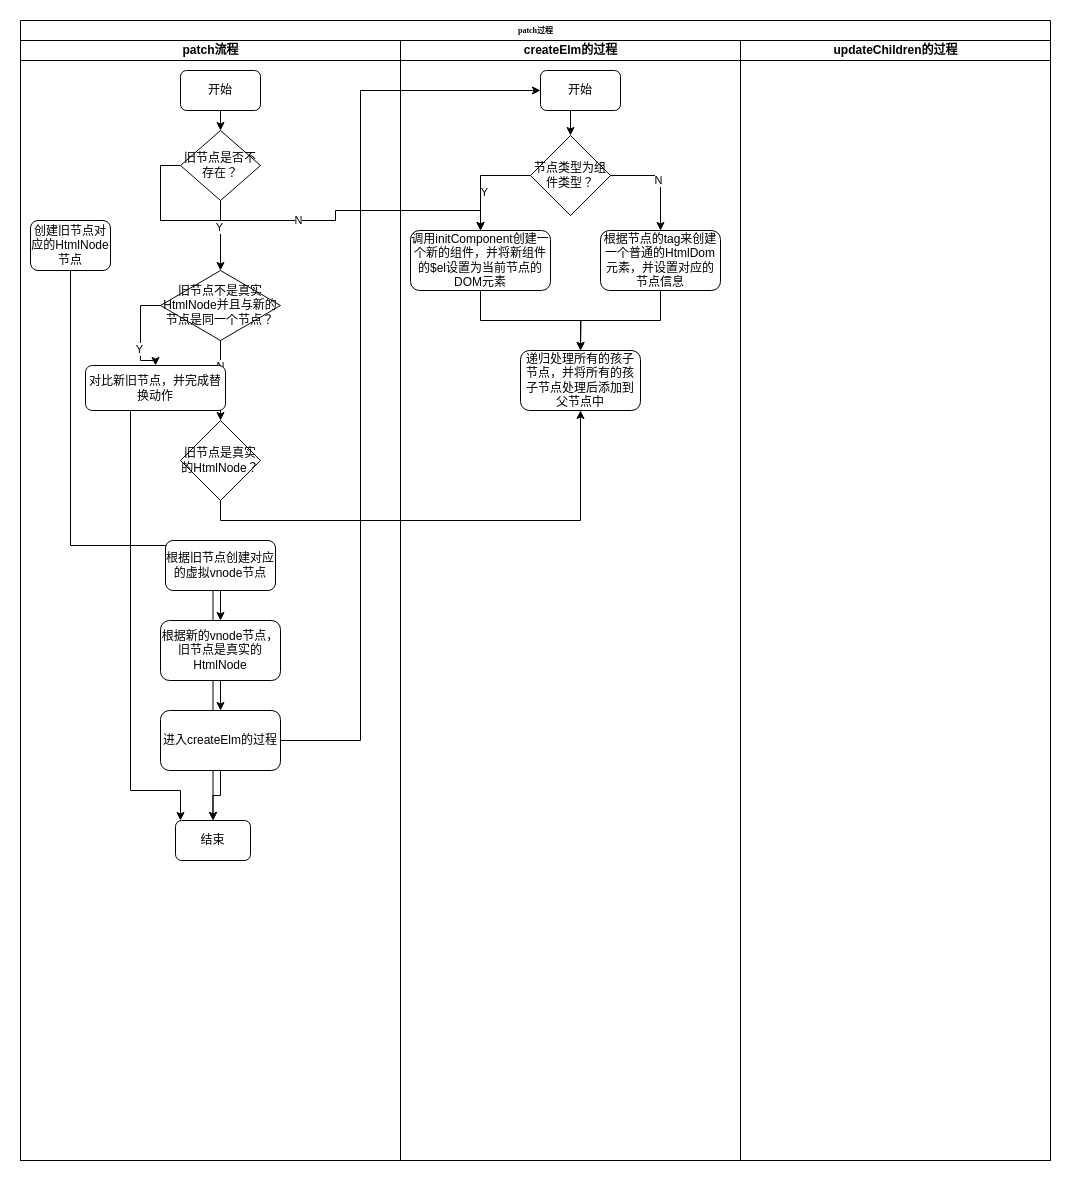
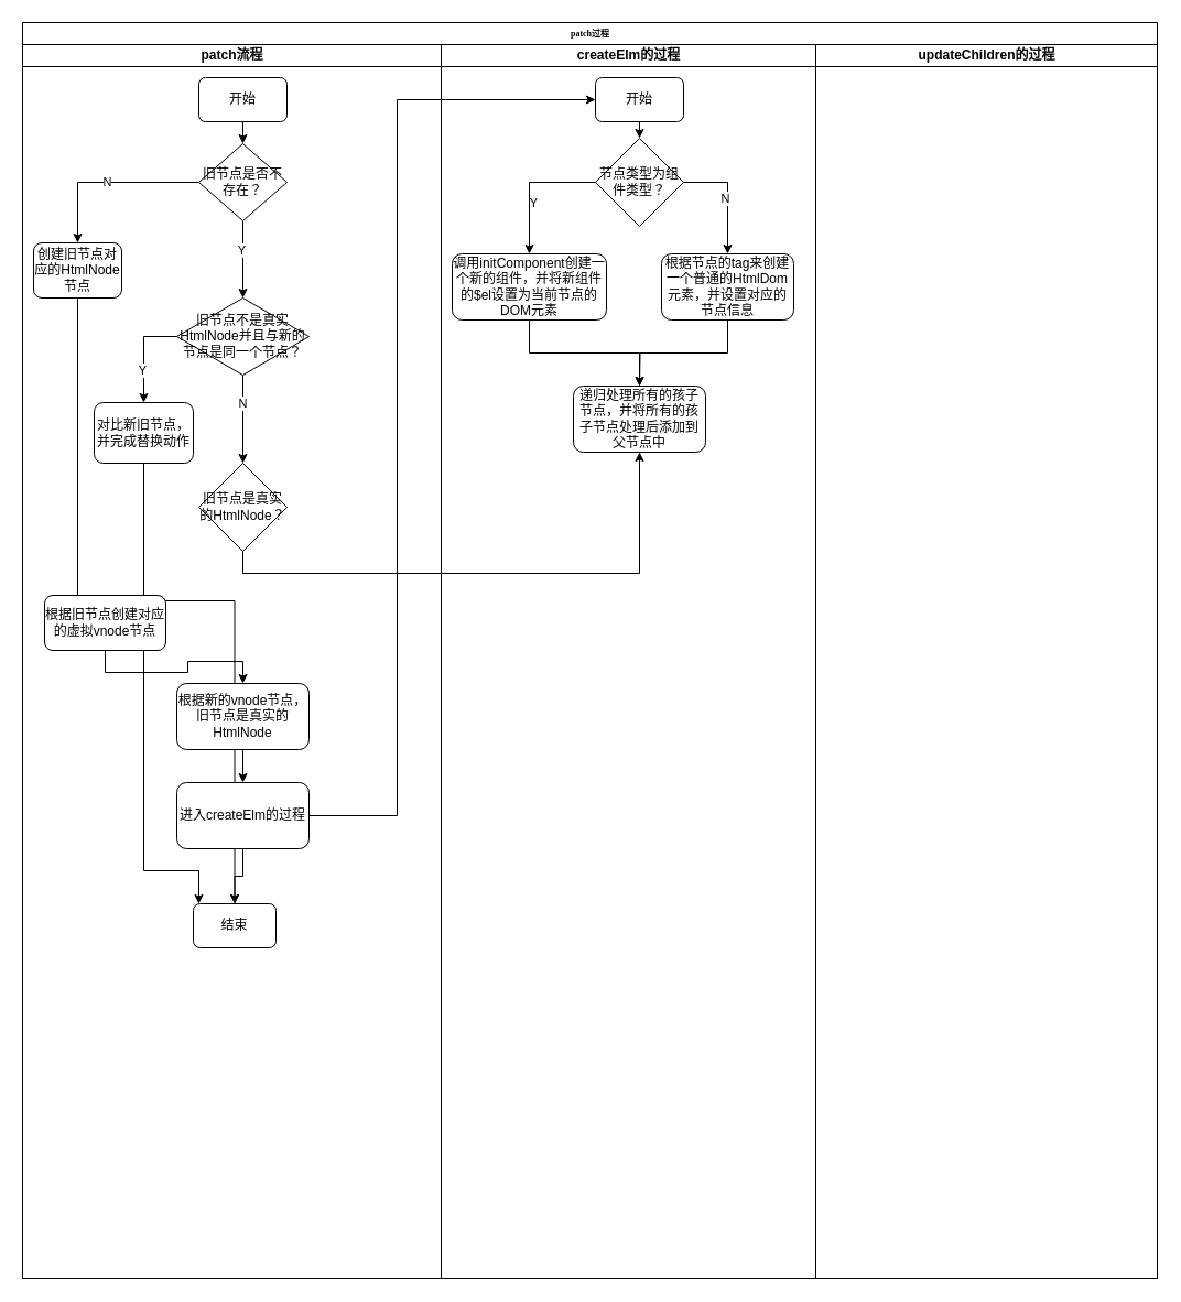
- <mxCell id="35" value="节点类型为组件类型？" style="rhombus;whiteSpace=wrap;html=1;" parent="28" vertex="1"><mxGeometry x="130" y="95" width="80" height="80" as="geometry" /></mxCell>
+ <mxCell id="35" value="节点类型为组件类型？" style="rhombus;whiteSpace=wrap;html=1;" parent="28" vertex="1"><mxGeometry x="140" y="85" width="80" height="80" as="geometry" /></mxCell>
- <mxCell id="6" value="N" style="edgeStyle=orthogonalEdgeStyle;rounded=0;orthogonalLoop=1;jettySize=auto;html=1;exitX=0;exitY=0.5;exitDx=0;exitDy=0;" parent="3" source="9" target="37" edge="1"><mxGeometry relative="1" as="geometry" /></mxCell>
+ <mxCell id="6" value="N" style="edgeStyle=orthogonalEdgeStyle;rounded=0;orthogonalLoop=1;jettySize=auto;html=1;exitX=0;exitY=0.5;exitDx=0;exitDy=0;entryX=0.5;entryY=0;entryDx=0;entryDy=0;" parent="3" source="9" target="11" edge="1"><mxGeometry relative="1" as="geometry" /></mxCell>
- <mxCell id="18" value="对比新旧节点，并完成替换动作" style="rounded=1;whiteSpace=wrap;html=1;" parent="3" vertex="1"><mxGeometry x="65" y="325" width="140" height="45" as="geometry" /></mxCell>
+ <mxCell id="18" value="对比新旧节点，并完成替换动作" style="rounded=1;whiteSpace=wrap;html=1;" parent="3" vertex="1"><mxGeometry x="65" y="325" width="90" height="55" as="geometry" /></mxCell>
- <mxCell id="22" value="根据旧节点创建对应的虚拟vnode节点" style="rounded=1;whiteSpace=wrap;html=1;" parent="3" vertex="1"><mxGeometry x="145" y="500" width="110" height="50" as="geometry" /></mxCell>
+ <mxCell id="22" value="根据旧节点创建对应的虚拟vnode节点" style="rounded=1;whiteSpace=wrap;html=1;" parent="3" vertex="1"><mxGeometry x="20" y="500" width="110" height="50" as="geometry" /></mxCell>
